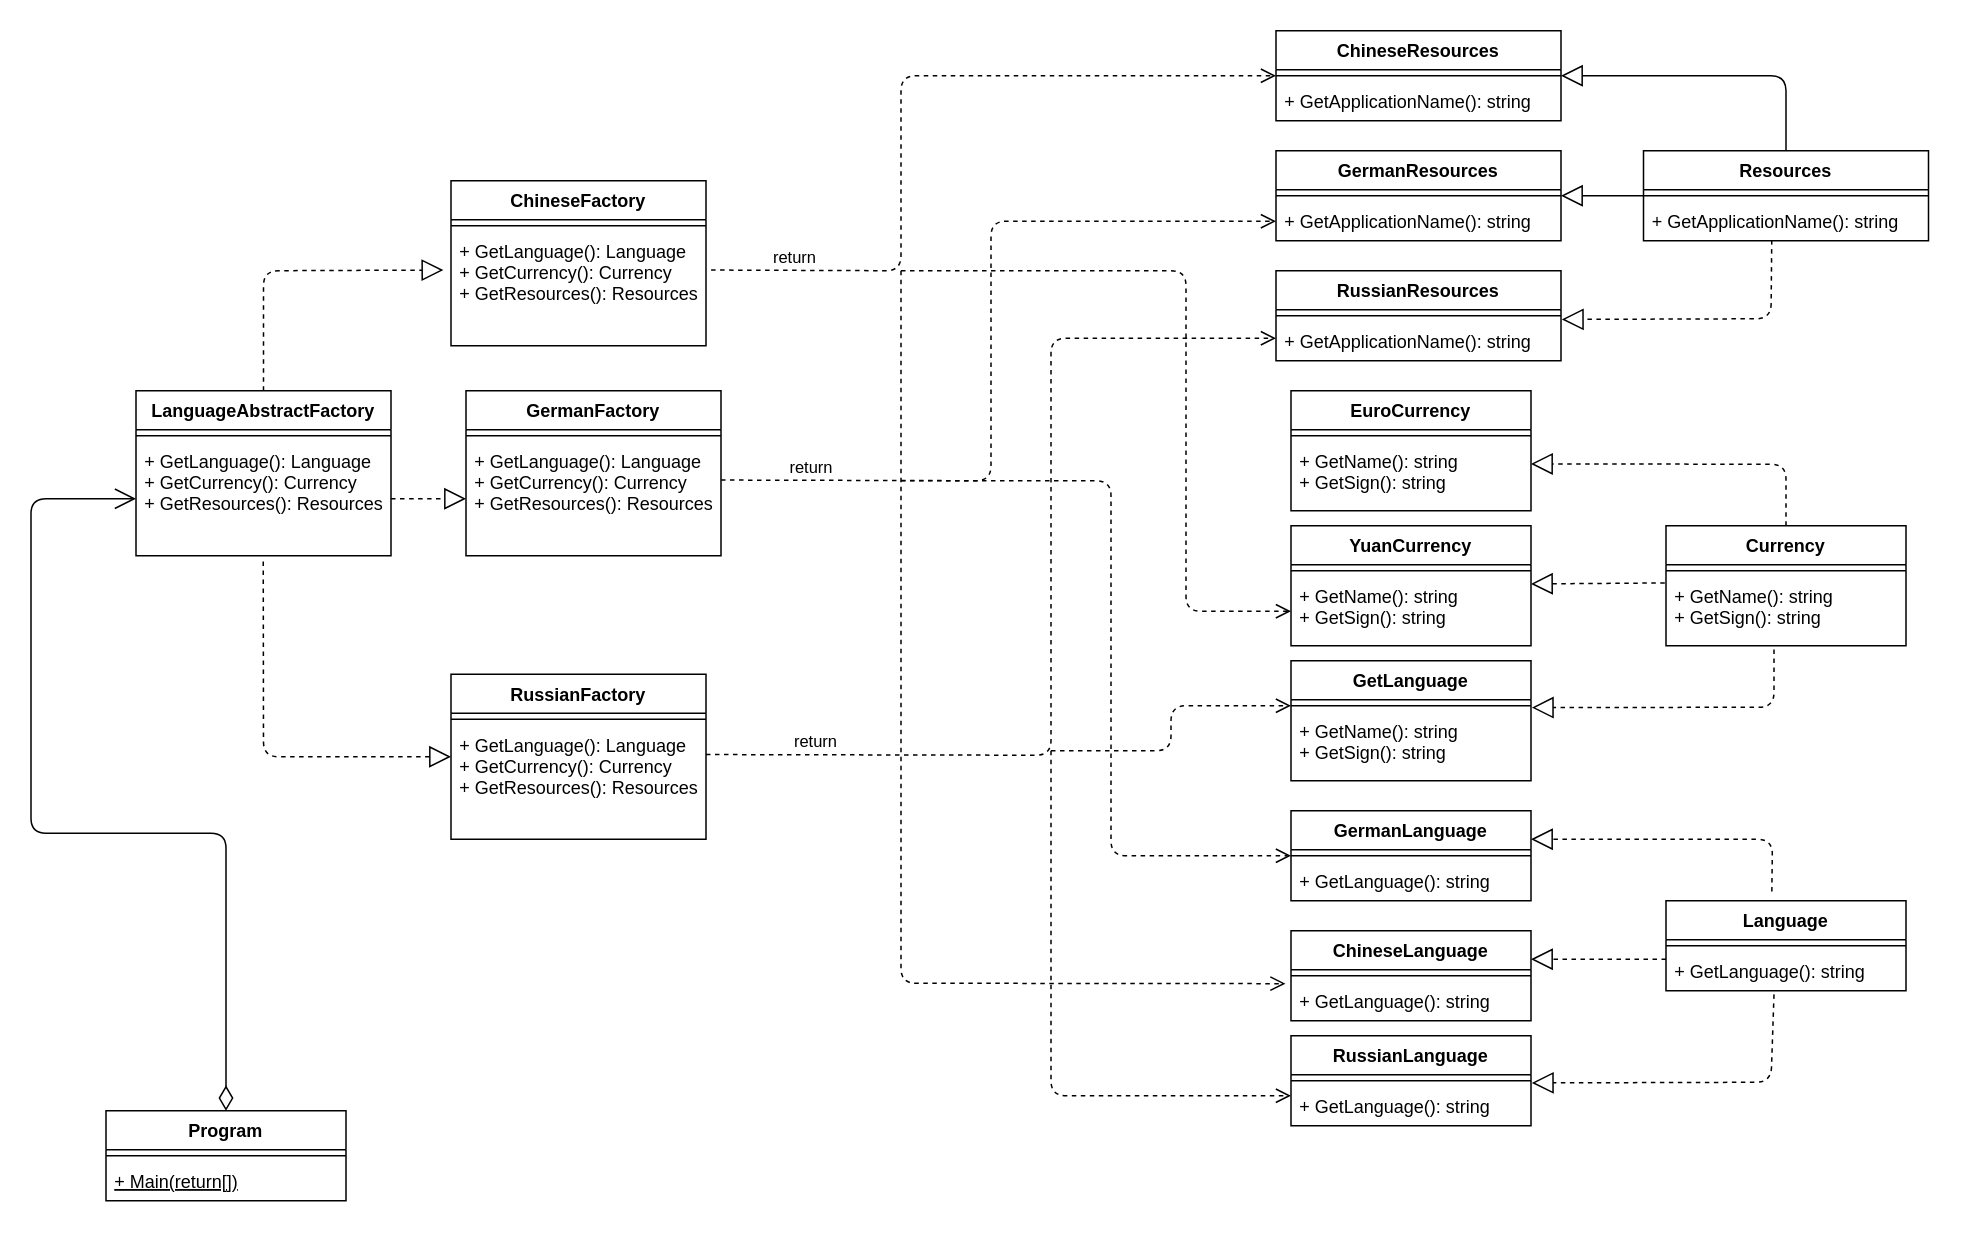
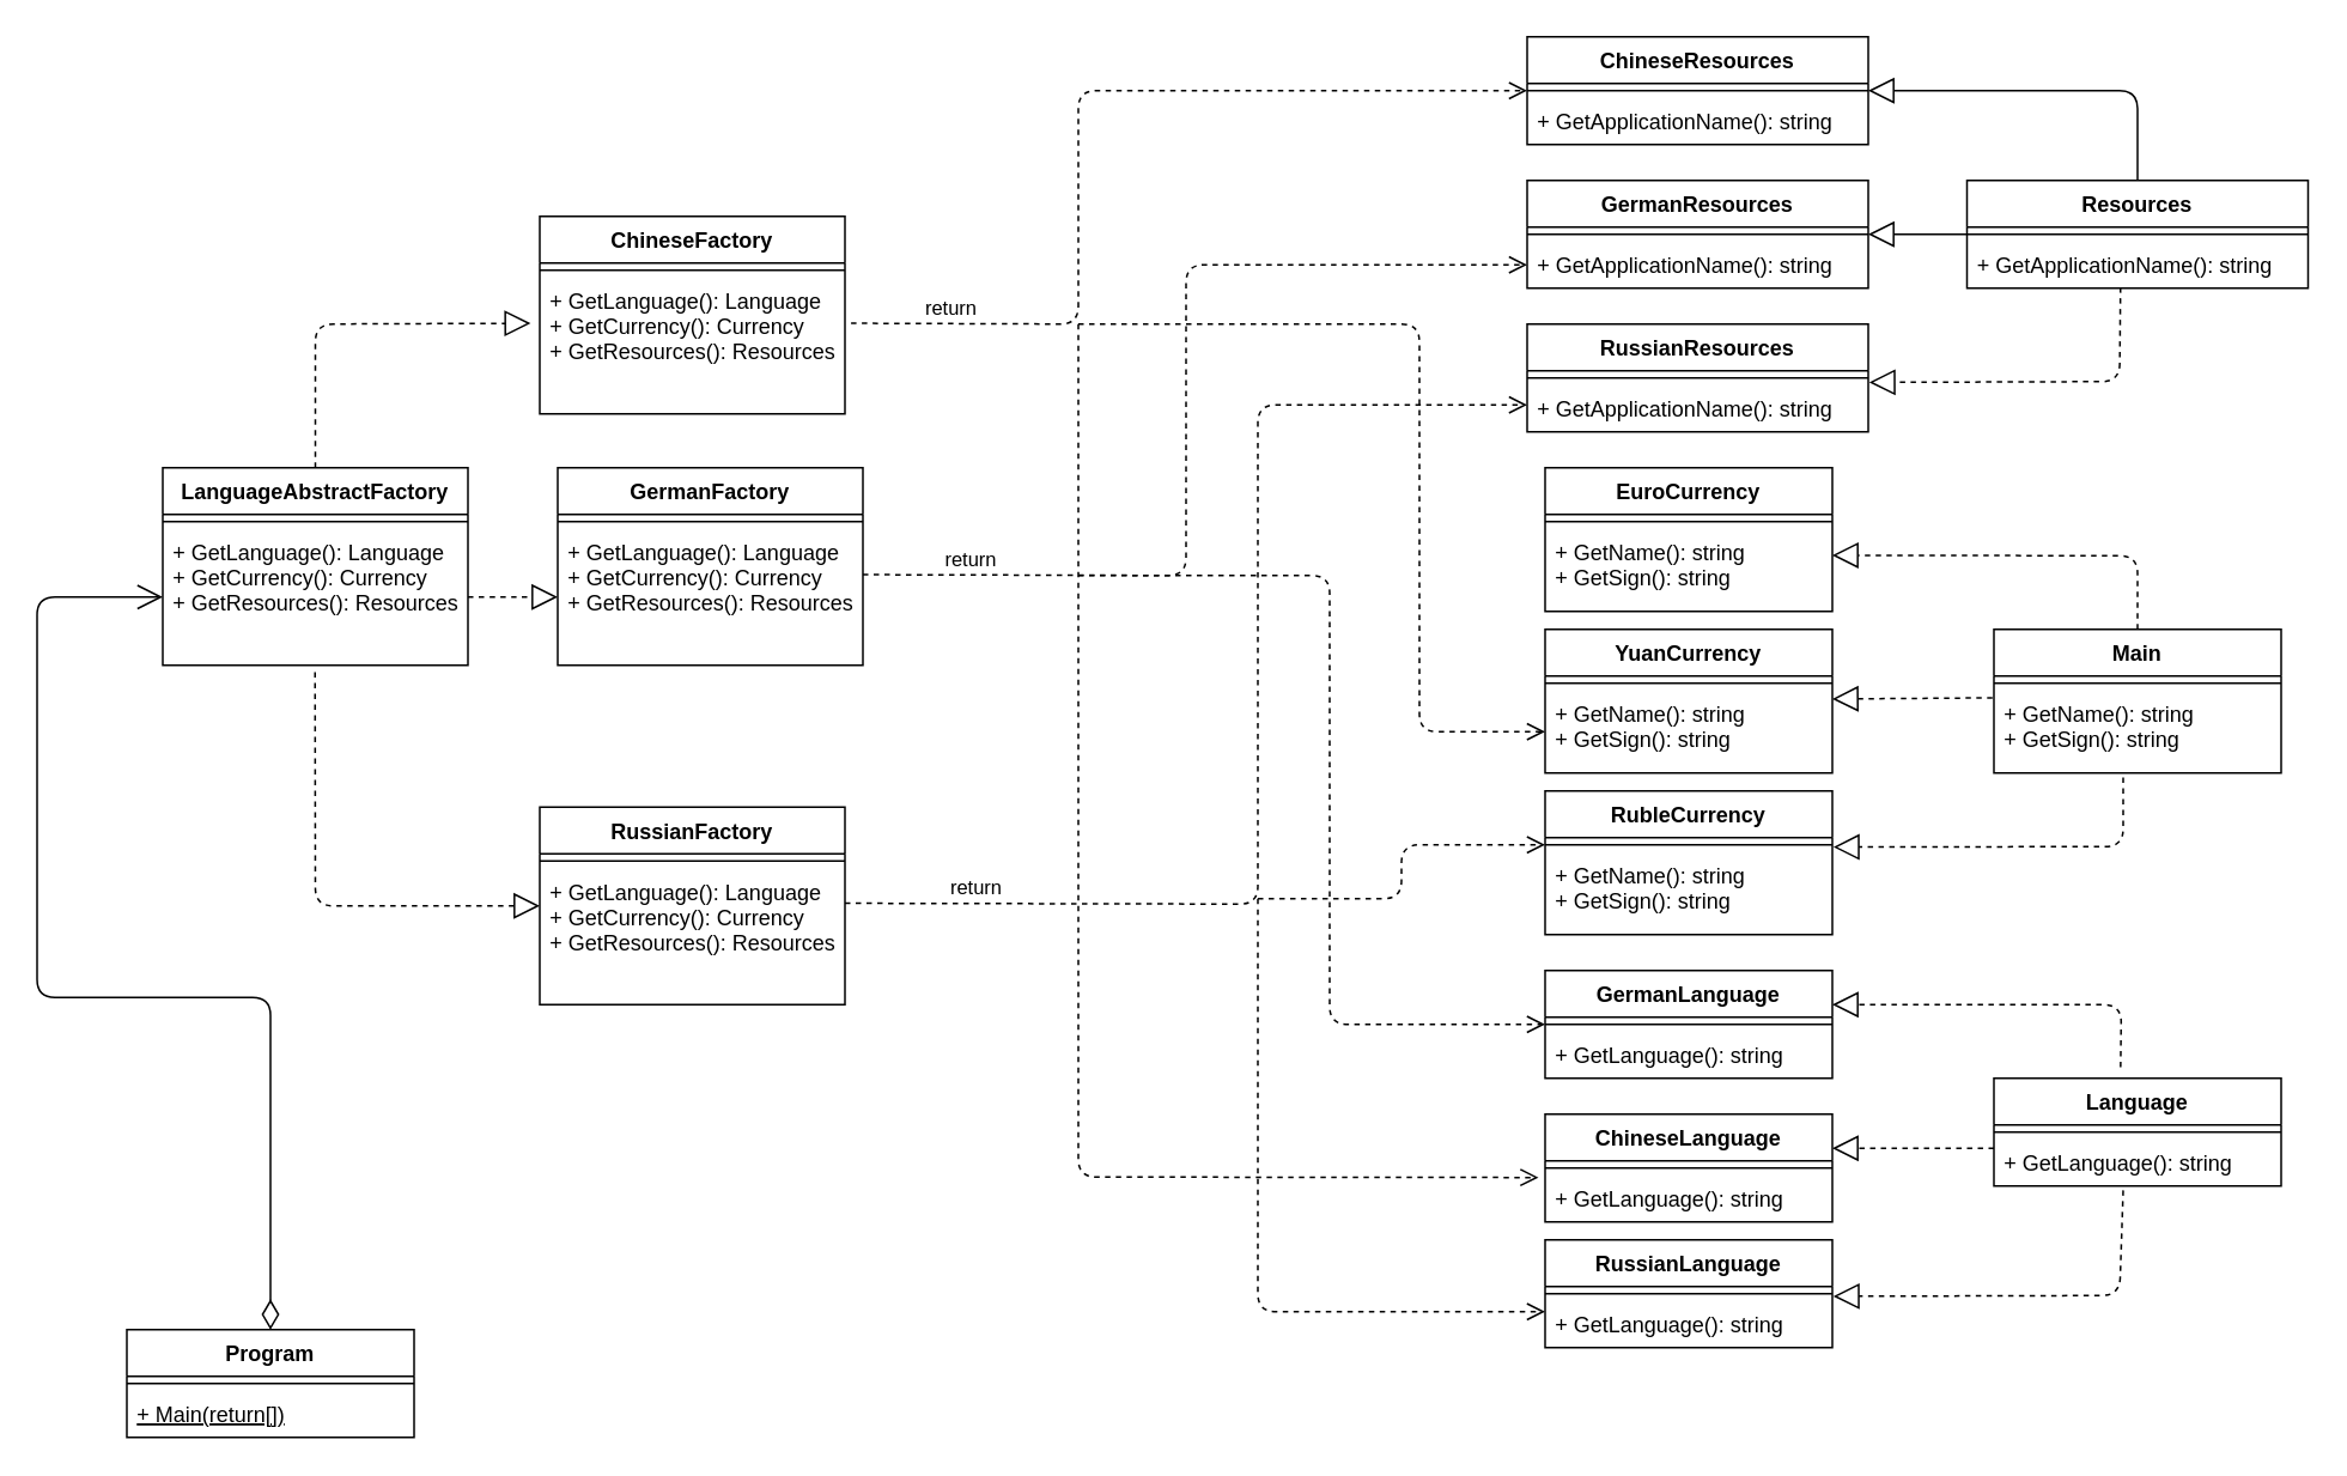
- <mxCell id="50" value="Currency" style="swimlane;fontStyle=1;align=center;verticalAlign=top;childLayout=stackLayout;horizontal=1;startSize=26;horizontalStack=0;resizeParent=1;resizeParentMax=0;resizeLast=0;collapsible=1;marginBottom=0;" vertex="1" parent="1"><mxGeometry x="1110" y="350" width="160" height="80" as="geometry" /></mxCell>
+ <mxCell id="50" value="Main" style="swimlane;fontStyle=1;align=center;verticalAlign=top;childLayout=stackLayout;horizontal=1;startSize=26;horizontalStack=0;resizeParent=1;resizeParentMax=0;resizeLast=0;collapsible=1;marginBottom=0;" vertex="1" parent="1"><mxGeometry x="1110" y="350" width="160" height="80" as="geometry" /></mxCell>
- <mxCell id="56" value="GetLanguage" style="swimlane;fontStyle=1;align=center;verticalAlign=top;childLayout=stackLayout;horizontal=1;startSize=26;horizontalStack=0;resizeParent=1;resizeParentMax=0;resizeLast=0;collapsible=1;marginBottom=0;" vertex="1" parent="1"><mxGeometry x="860" y="440" width="160" height="80" as="geometry" /></mxCell>
+ <mxCell id="56" value="RubleCurrency" style="swimlane;fontStyle=1;align=center;verticalAlign=top;childLayout=stackLayout;horizontal=1;startSize=26;horizontalStack=0;resizeParent=1;resizeParentMax=0;resizeLast=0;collapsible=1;marginBottom=0;" vertex="1" parent="1"><mxGeometry x="860" y="440" width="160" height="80" as="geometry" /></mxCell>
